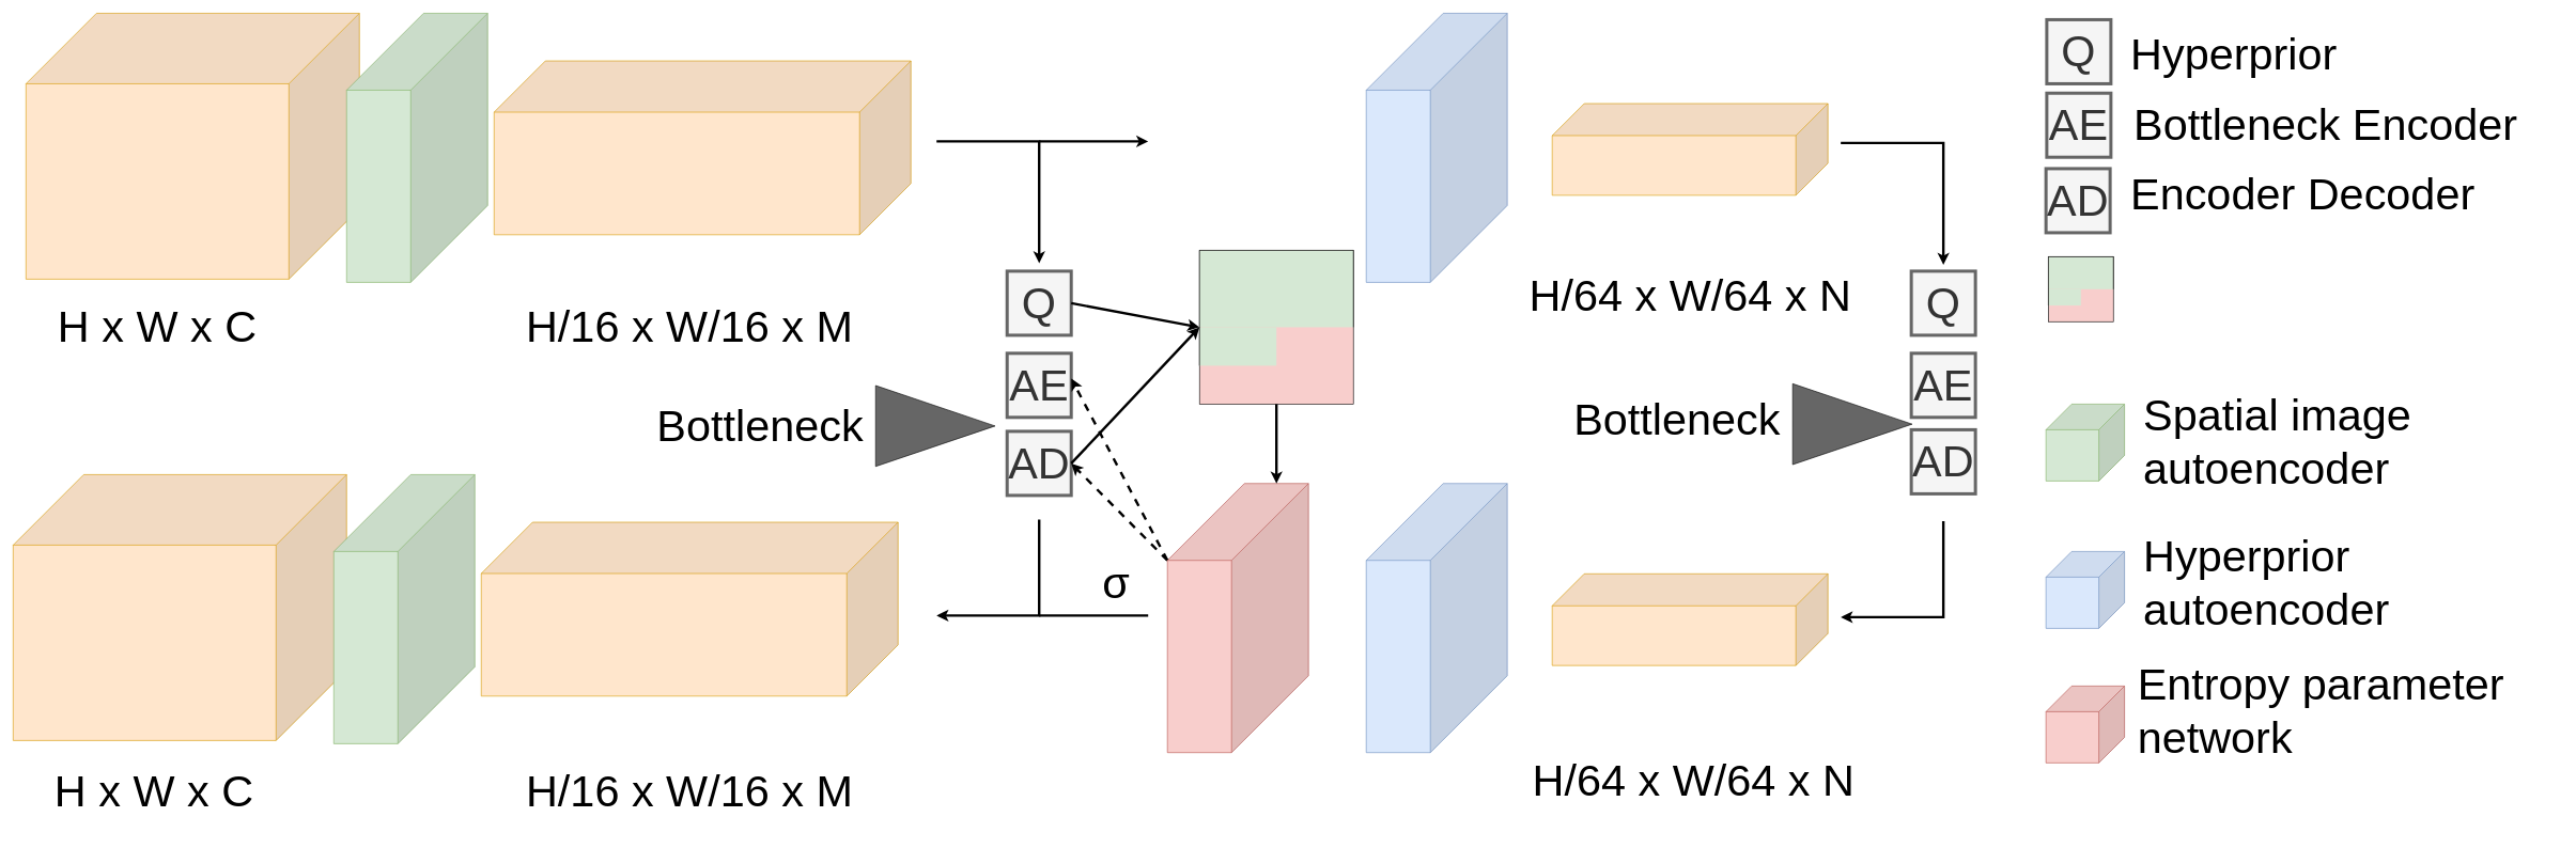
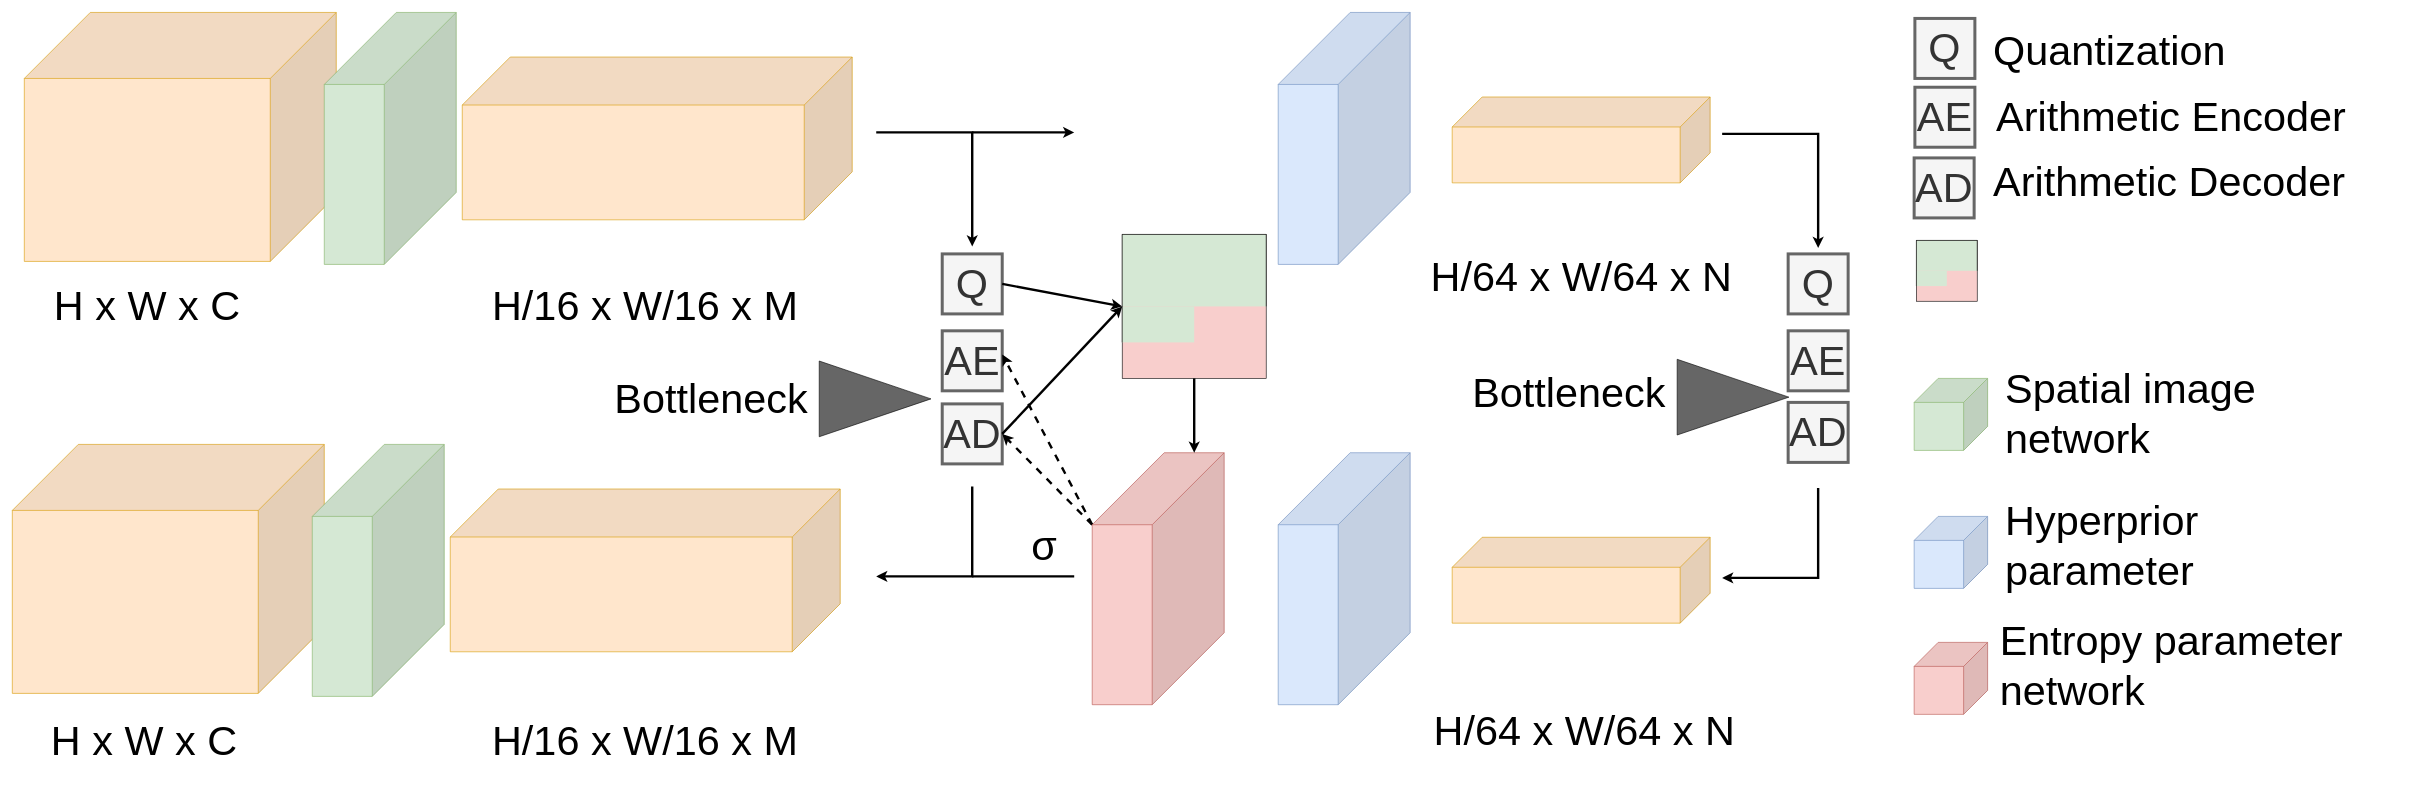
- <mxCell id="47" value="Hyperprior" style="text;html=1;strokeColor=none;fillColor=none;align=left;verticalAlign=middle;whiteSpace=wrap;rounded=0;fontStyle=0;fontSize=69;" parent="1" vertex="1"><mxGeometry x="3320" y="24.68" width="450" height="120" as="geometry" /></mxCell>
+ <mxCell id="47" value="Quantization" style="text;html=1;strokeColor=none;fillColor=none;align=left;verticalAlign=middle;whiteSpace=wrap;rounded=0;fontStyle=0;fontSize=69;" parent="1" vertex="1"><mxGeometry x="3320" y="24.68" width="450" height="120" as="geometry" /></mxCell>
- <mxCell id="50" value="Bottleneck Encoder" style="text;html=1;strokeColor=none;fillColor=none;align=left;verticalAlign=middle;whiteSpace=wrap;rounded=0;fontStyle=0;fontSize=69;" parent="1" vertex="1"><mxGeometry x="3324.5" y="134.68" width="670" height="120" as="geometry" /></mxCell>
+ <mxCell id="50" value="Arithmetic Encoder" style="text;html=1;strokeColor=none;fillColor=none;align=left;verticalAlign=middle;whiteSpace=wrap;rounded=0;fontStyle=0;fontSize=69;" parent="1" vertex="1"><mxGeometry x="3324.5" y="134.68" width="670" height="120" as="geometry" /></mxCell>
- <mxCell id="51" value="Encoder Decoder" style="text;html=1;strokeColor=none;fillColor=none;align=left;verticalAlign=middle;whiteSpace=wrap;rounded=0;fontStyle=0;fontSize=69;" parent="1" vertex="1"><mxGeometry x="3320" y="242.5" width="670" height="120" as="geometry" /></mxCell>
+ <mxCell id="51" value="Arithmetic Decoder" style="text;html=1;strokeColor=none;fillColor=none;align=left;verticalAlign=middle;whiteSpace=wrap;rounded=0;fontStyle=0;fontSize=69;" parent="1" vertex="1"><mxGeometry x="3320" y="242.5" width="670" height="120" as="geometry" /></mxCell>
- <mxCell id="72" value="Spatial image autoencoder" style="text;html=1;strokeColor=none;fillColor=none;align=left;verticalAlign=middle;whiteSpace=wrap;rounded=0;fontStyle=0;fontSize=69;" parent="1" vertex="1"><mxGeometry x="3340" y="630" width="469" height="120" as="geometry" /></mxCell>
+ <mxCell id="72" value="Spatial image network" style="text;html=1;strokeColor=none;fillColor=none;align=left;verticalAlign=middle;whiteSpace=wrap;rounded=0;fontStyle=0;fontSize=69;" parent="1" vertex="1"><mxGeometry x="3340" y="630" width="469" height="120" as="geometry" /></mxCell>
- <mxCell id="42" value="Hyperprior autoencoder" style="text;html=1;strokeColor=none;fillColor=none;align=left;verticalAlign=middle;whiteSpace=wrap;rounded=0;fontStyle=0;fontSize=69;" parent="41" vertex="1"><mxGeometry x="300" y="50.0" width="469" height="120" as="geometry" /></mxCell>
+ <mxCell id="42" value="Hyperprior parameter" style="text;html=1;strokeColor=none;fillColor=none;align=left;verticalAlign=middle;whiteSpace=wrap;rounded=0;fontStyle=0;fontSize=69;" parent="41" vertex="1"><mxGeometry x="300" y="50.0" width="469" height="120" as="geometry" /></mxCell>
